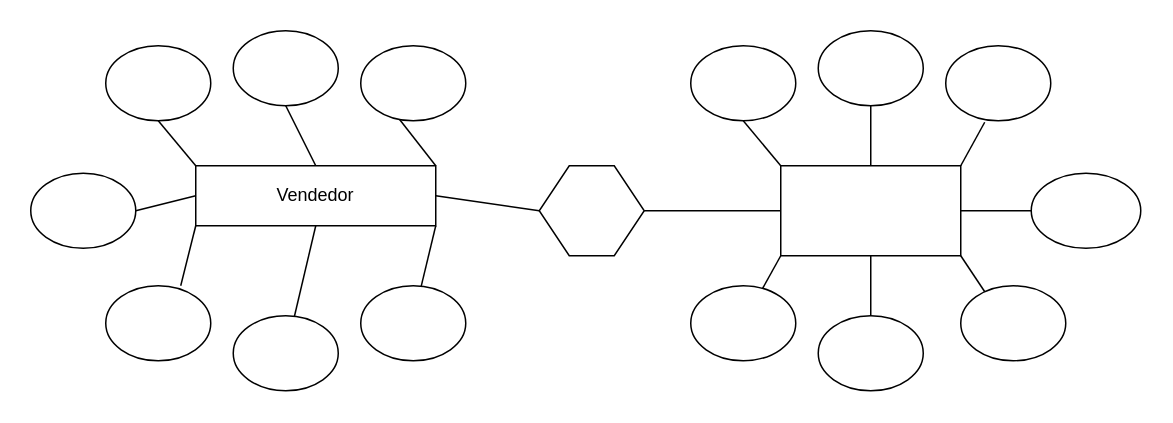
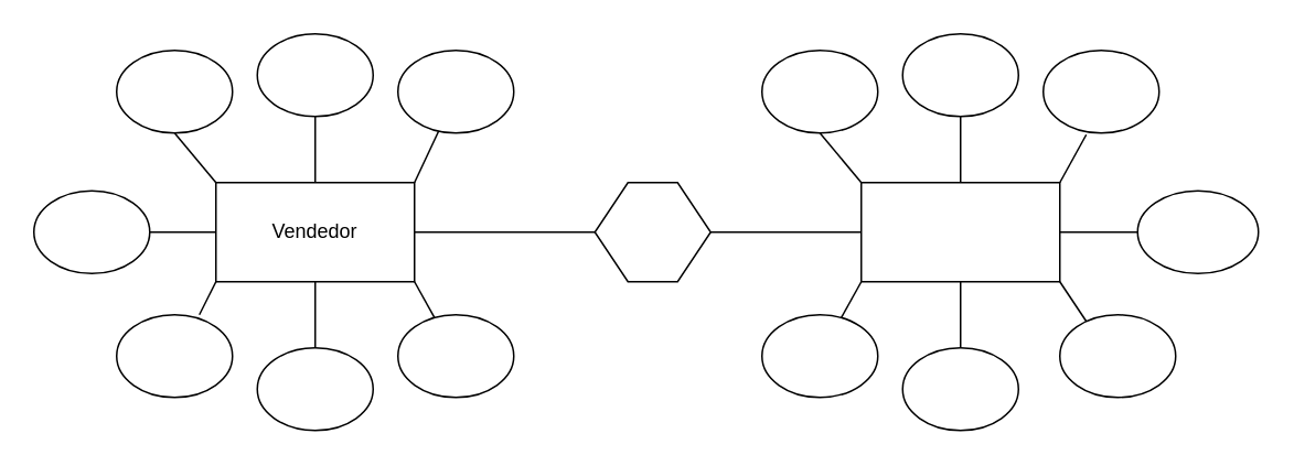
- <mxCell id="2" value="Vendedor" style="rounded=0;whiteSpace=wrap;html=1;" vertex="1" parent="1"><mxGeometry x="130" y="110" width="160" height="40" as="geometry" /></mxCell>
+ <mxCell id="2" value="Vendedor" style="rounded=0;whiteSpace=wrap;html=1;" vertex="1" parent="1"><mxGeometry x="130" y="110" width="120" height="60" as="geometry" /></mxCell>
